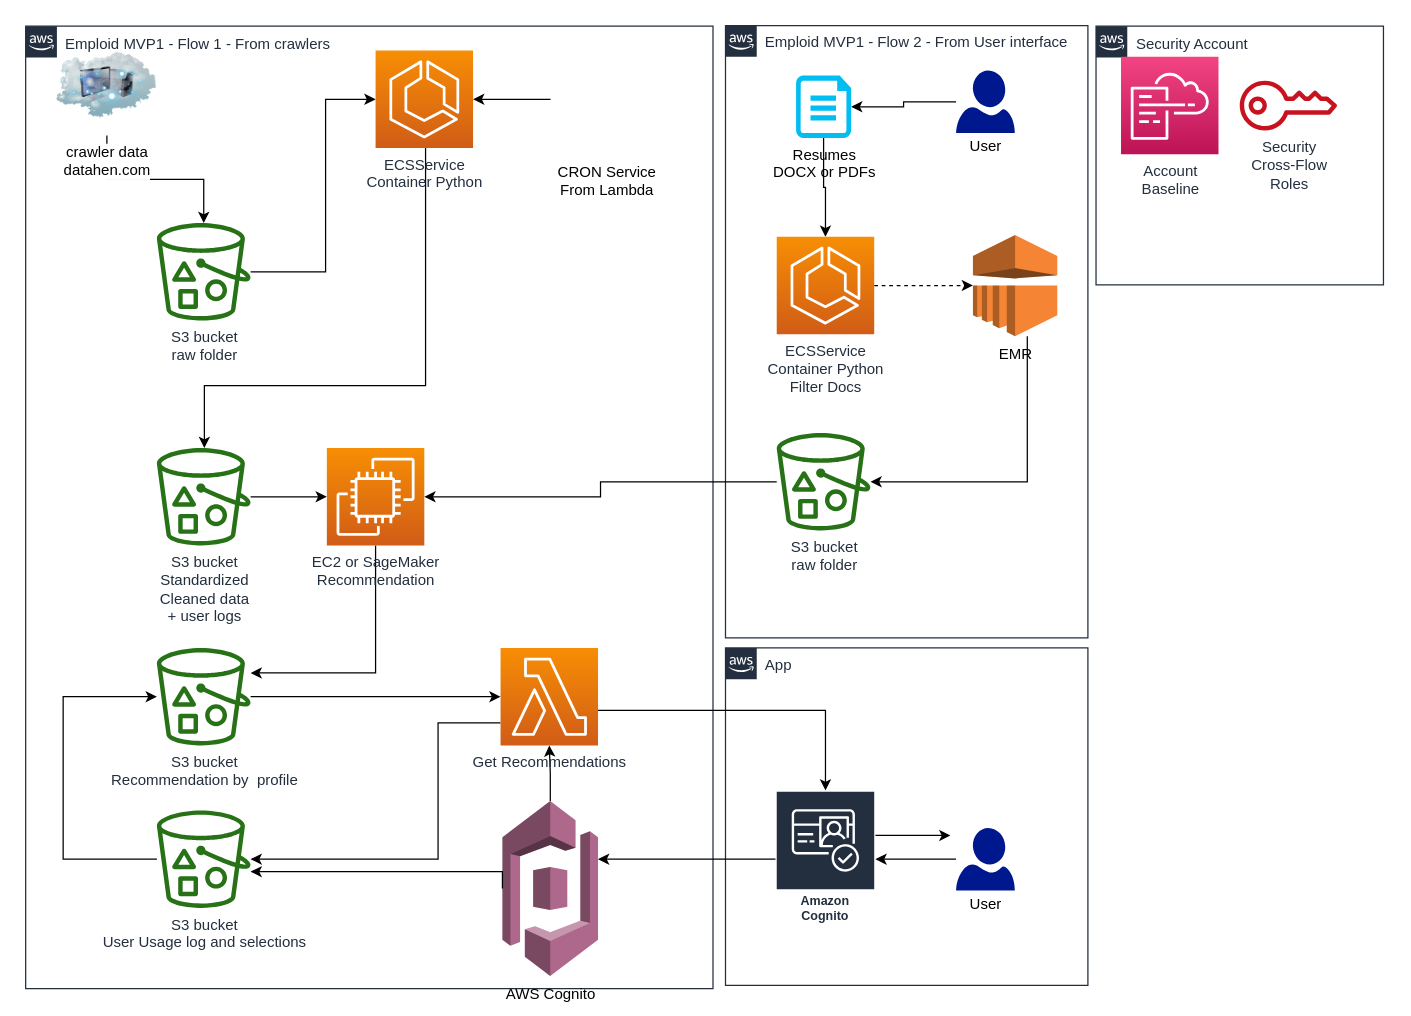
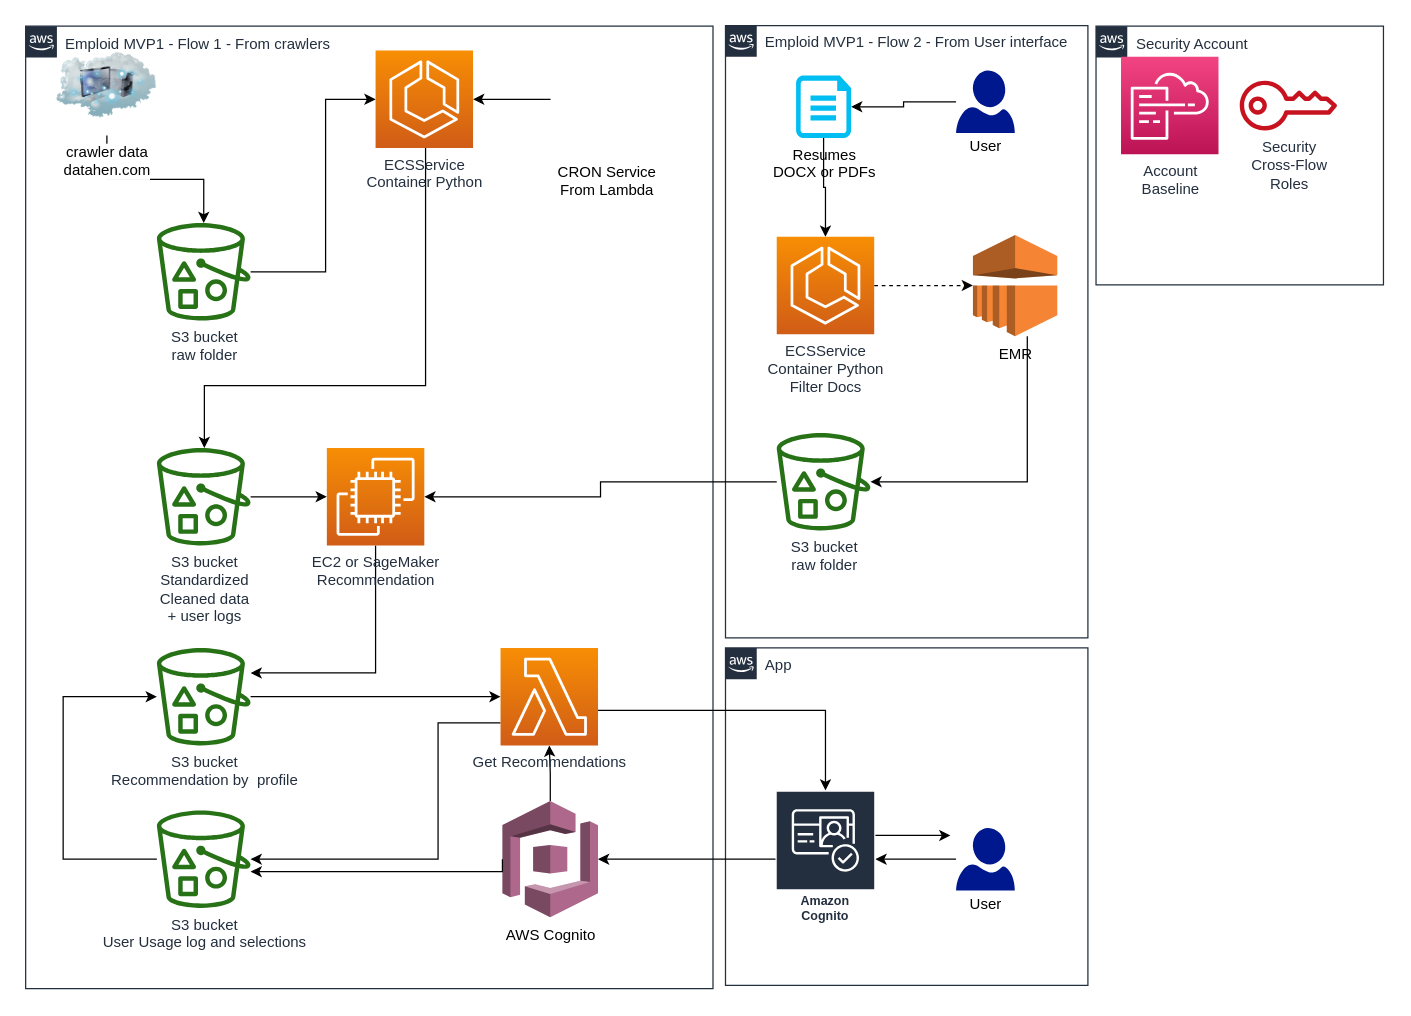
- <mxCell id="36" value="AWS Cognito" style="outlineConnect=0;dashed=0;verticalLabelPosition=bottom;verticalAlign=top;align=center;html=1;shape=mxgraph.aws3.cognito;fillColor=#AD688B;gradientColor=none;" parent="1" vertex="1"><mxGeometry x="401.5" y="640.5" width="76.5" height="140" as="geometry" /></mxCell>
+ <mxCell id="36" value="AWS Cognito" style="outlineConnect=0;dashed=0;verticalLabelPosition=bottom;verticalAlign=top;align=center;html=1;shape=mxgraph.aws3.cognito;fillColor=#AD688B;gradientColor=none;" parent="1" vertex="1"><mxGeometry x="401.5" y="640.5" width="76.5" height="93" as="geometry" /></mxCell>
